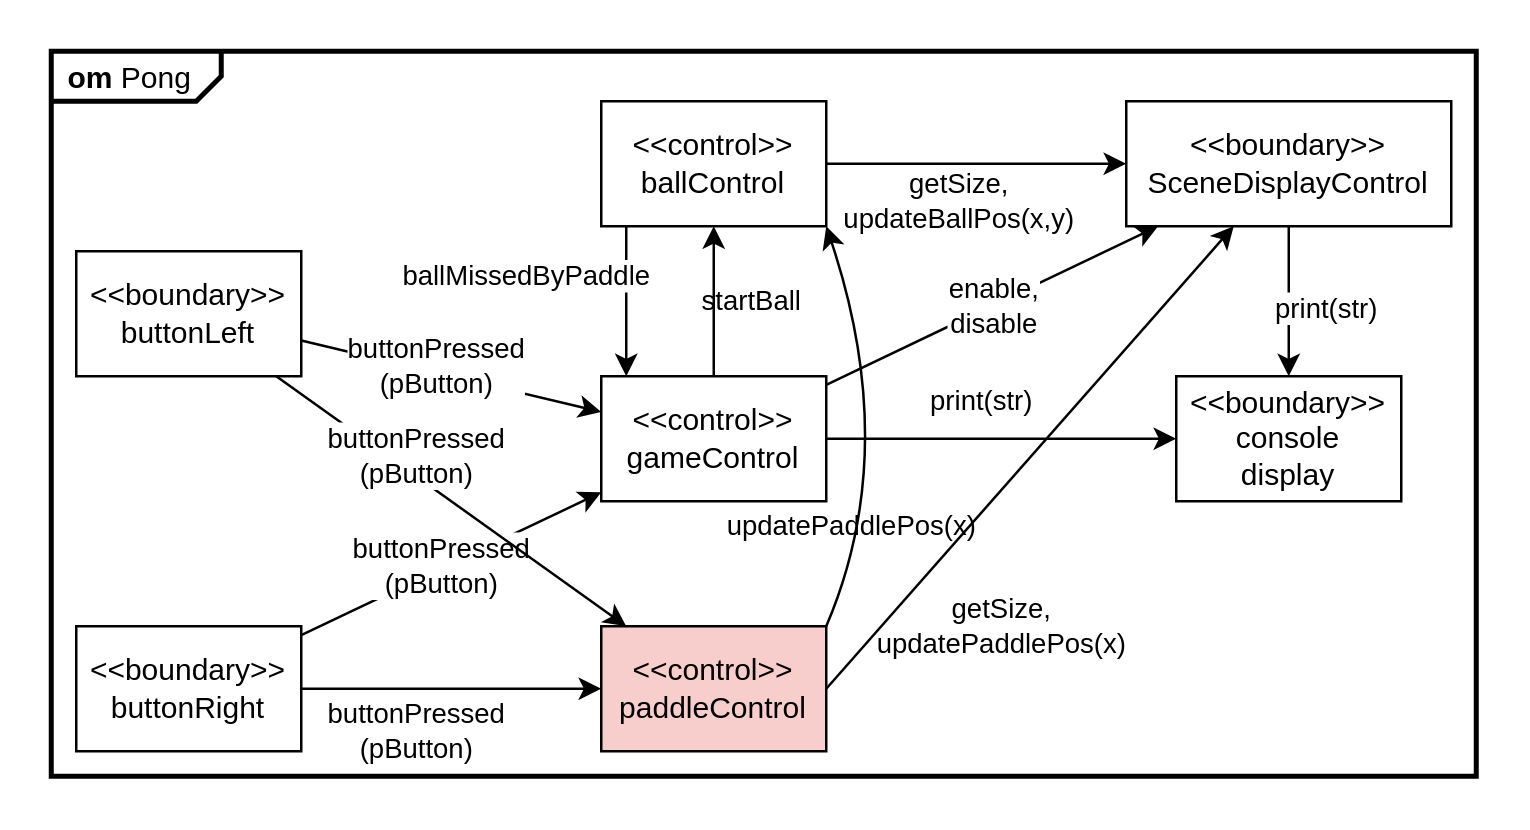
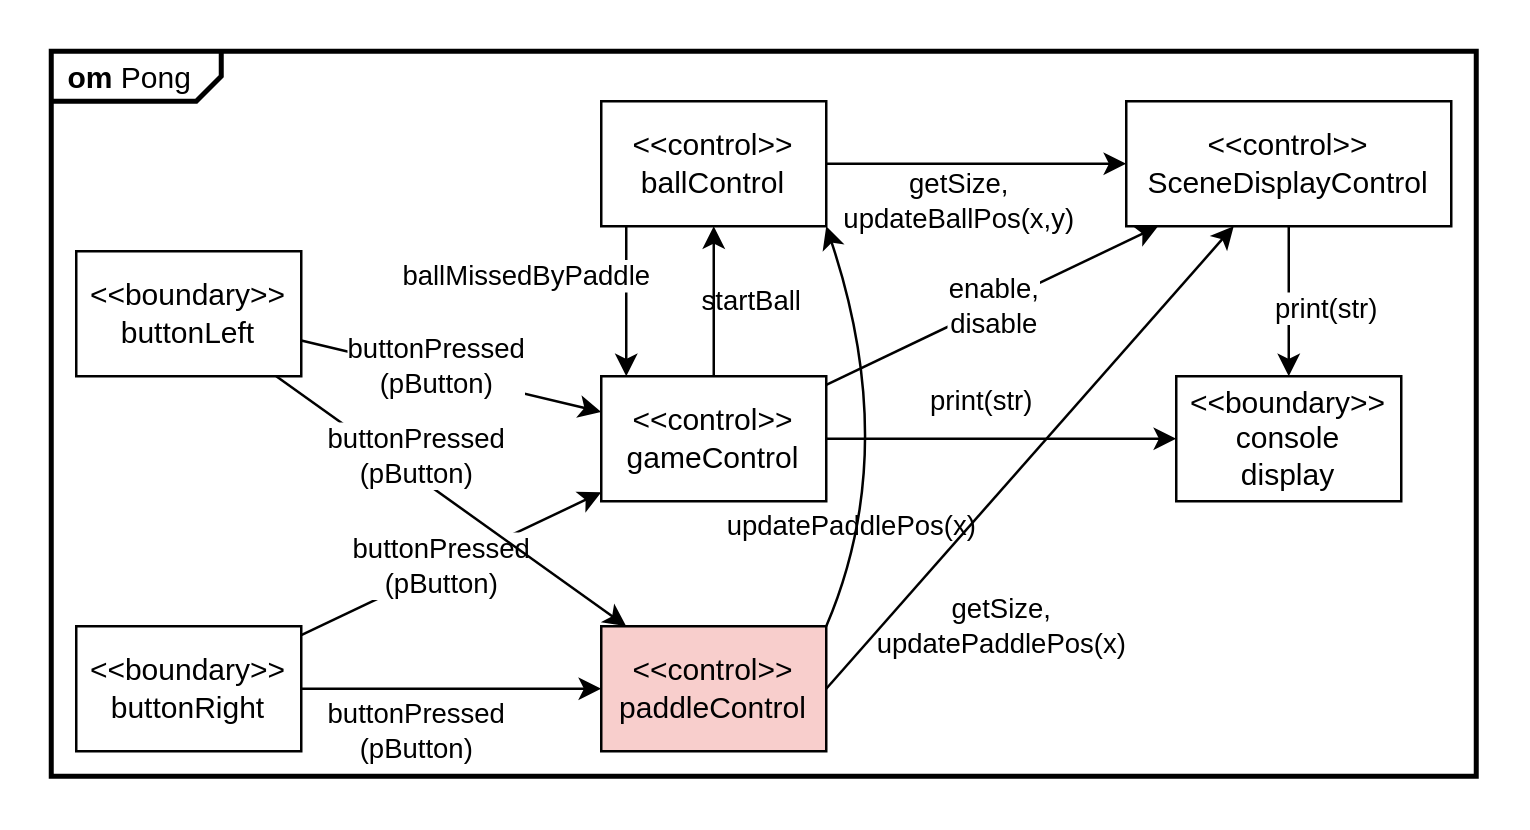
- <mxCell id="14" value="&amp;lt;&amp;lt;boundary&amp;gt;&amp;gt;&lt;br&gt;SceneDisplayControl" style="rounded=0;whiteSpace=wrap;html=1;" parent="1" vertex="1"><mxGeometry x="450" y="40" width="130" height="50" as="geometry" /></mxCell>
+ <mxCell id="14" value="&amp;lt;&amp;lt;control&amp;gt;&amp;gt;&lt;br&gt;SceneDisplayControl" style="rounded=0;whiteSpace=wrap;html=1;" parent="1" vertex="1"><mxGeometry x="450" y="40" width="130" height="50" as="geometry" /></mxCell>
